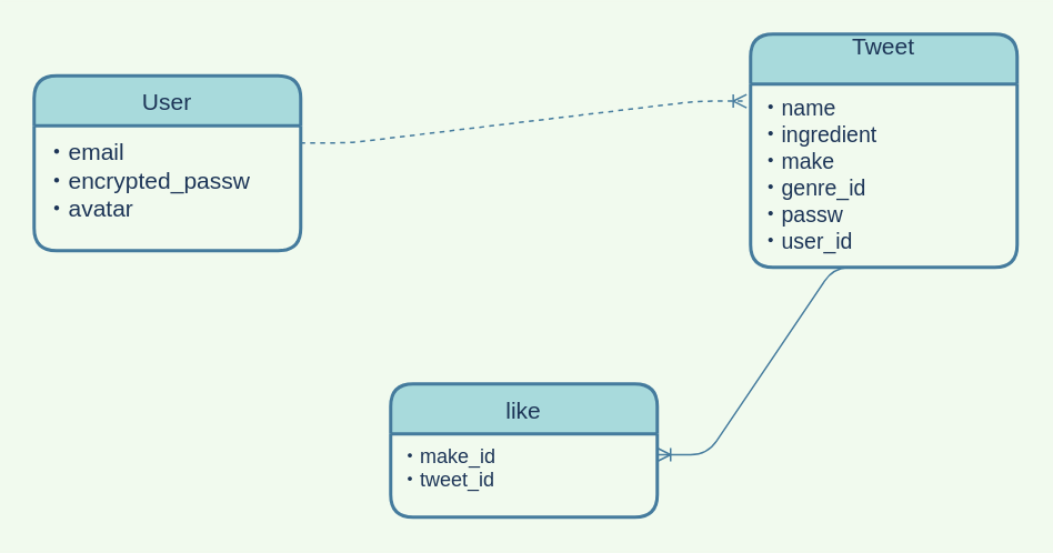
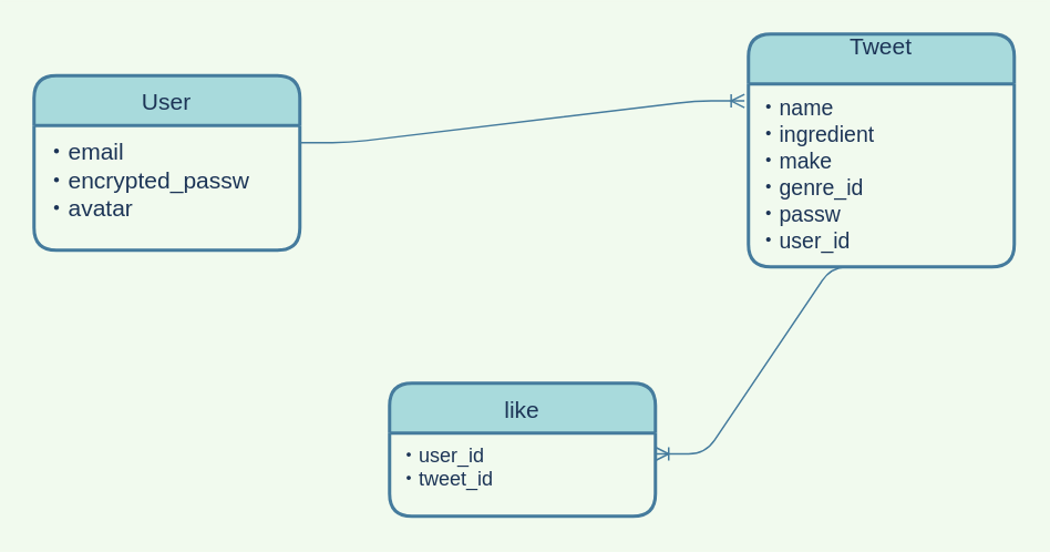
- <mxCell id="8" value="" style="edgeStyle=entityRelationEdgeStyle;fontSize=12;html=1;endArrow=ERoneToMany;strokeColor=#457B9D;fillColor=#A8DADC;entryX=-0.015;entryY=0.093;entryDx=0;entryDy=0;entryPerimeter=0;exitX=0.998;exitY=0.137;exitDx=0;exitDy=0;exitPerimeter=0;dashed=1;" edge="1" parent="1" source="3" target="5"><mxGeometry width="100" height="100" relative="1" as="geometry"><mxPoint x="220" y="60" as="sourcePoint" /><mxPoint x="430" y="60" as="targetPoint" /></mxGeometry></mxCell>
+ <mxCell id="8" value="" style="edgeStyle=entityRelationEdgeStyle;fontSize=12;html=1;endArrow=ERoneToMany;strokeColor=#457B9D;fillColor=#A8DADC;entryX=-0.015;entryY=0.093;entryDx=0;entryDy=0;entryPerimeter=0;exitX=0.998;exitY=0.137;exitDx=0;exitDy=0;exitPerimeter=0;" edge="1" parent="1" source="3" target="5"><mxGeometry width="100" height="100" relative="1" as="geometry"><mxPoint x="220" y="60" as="sourcePoint" /><mxPoint x="430" y="60" as="targetPoint" /></mxGeometry></mxCell>
- <mxCell id="7" value="・make_id&#10;・tweet_id" style="align=left;strokeColor=none;fillColor=none;spacingLeft=4;fontSize=12;verticalAlign=top;resizable=0;rotatable=0;part=1;fontColor=#1D3557;" vertex="1" parent="6"><mxGeometry y="30" width="160" height="50" as="geometry" /></mxCell>
+ <mxCell id="7" value="・user_id&#10;・tweet_id" style="align=left;strokeColor=none;fillColor=none;spacingLeft=4;fontSize=12;verticalAlign=top;resizable=0;rotatable=0;part=1;fontColor=#1D3557;" vertex="1" parent="6"><mxGeometry y="30" width="160" height="50" as="geometry" /></mxCell>
